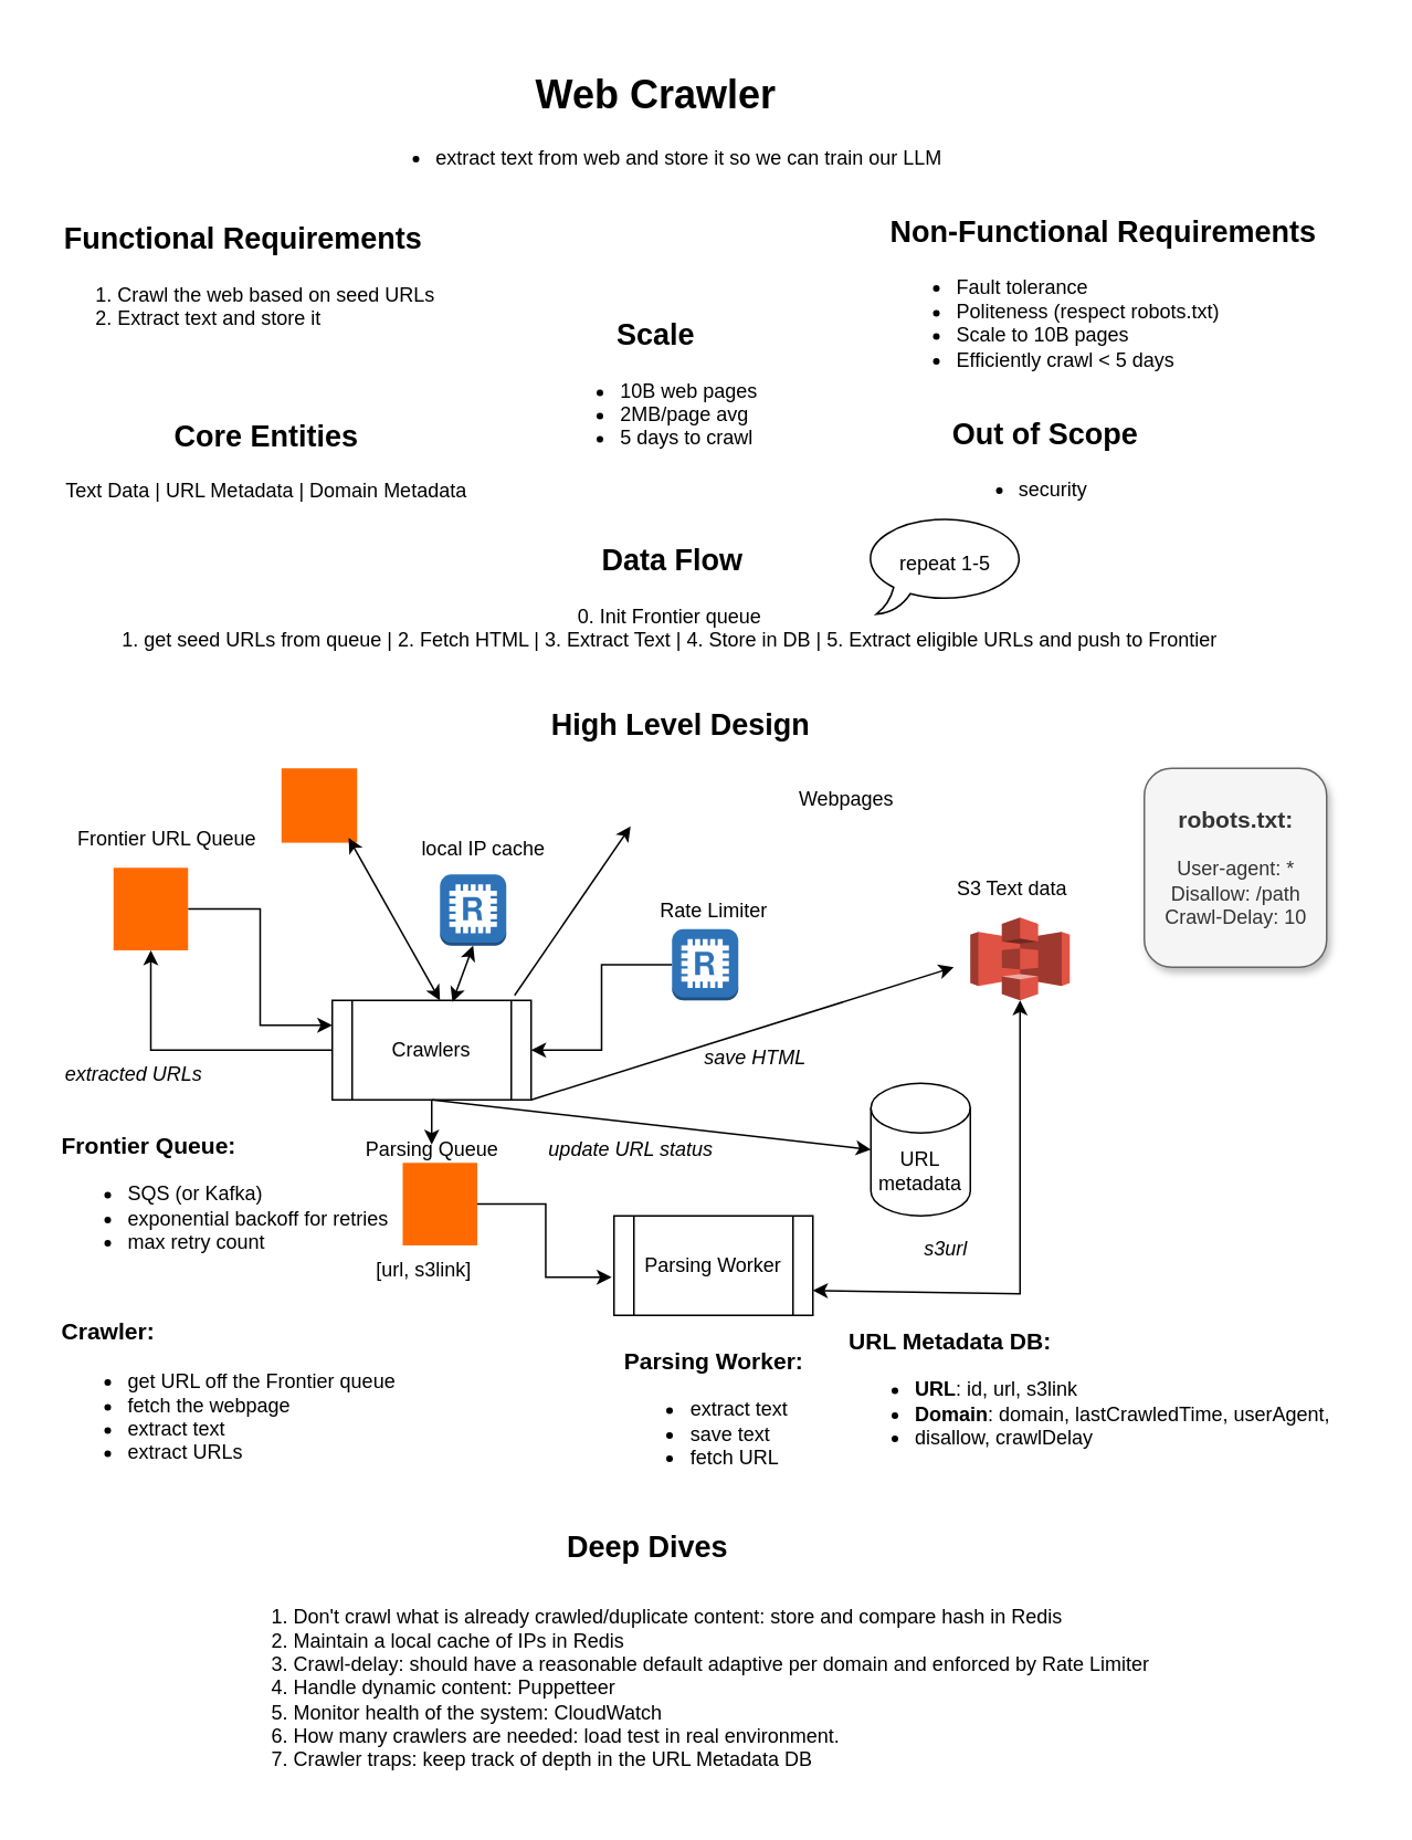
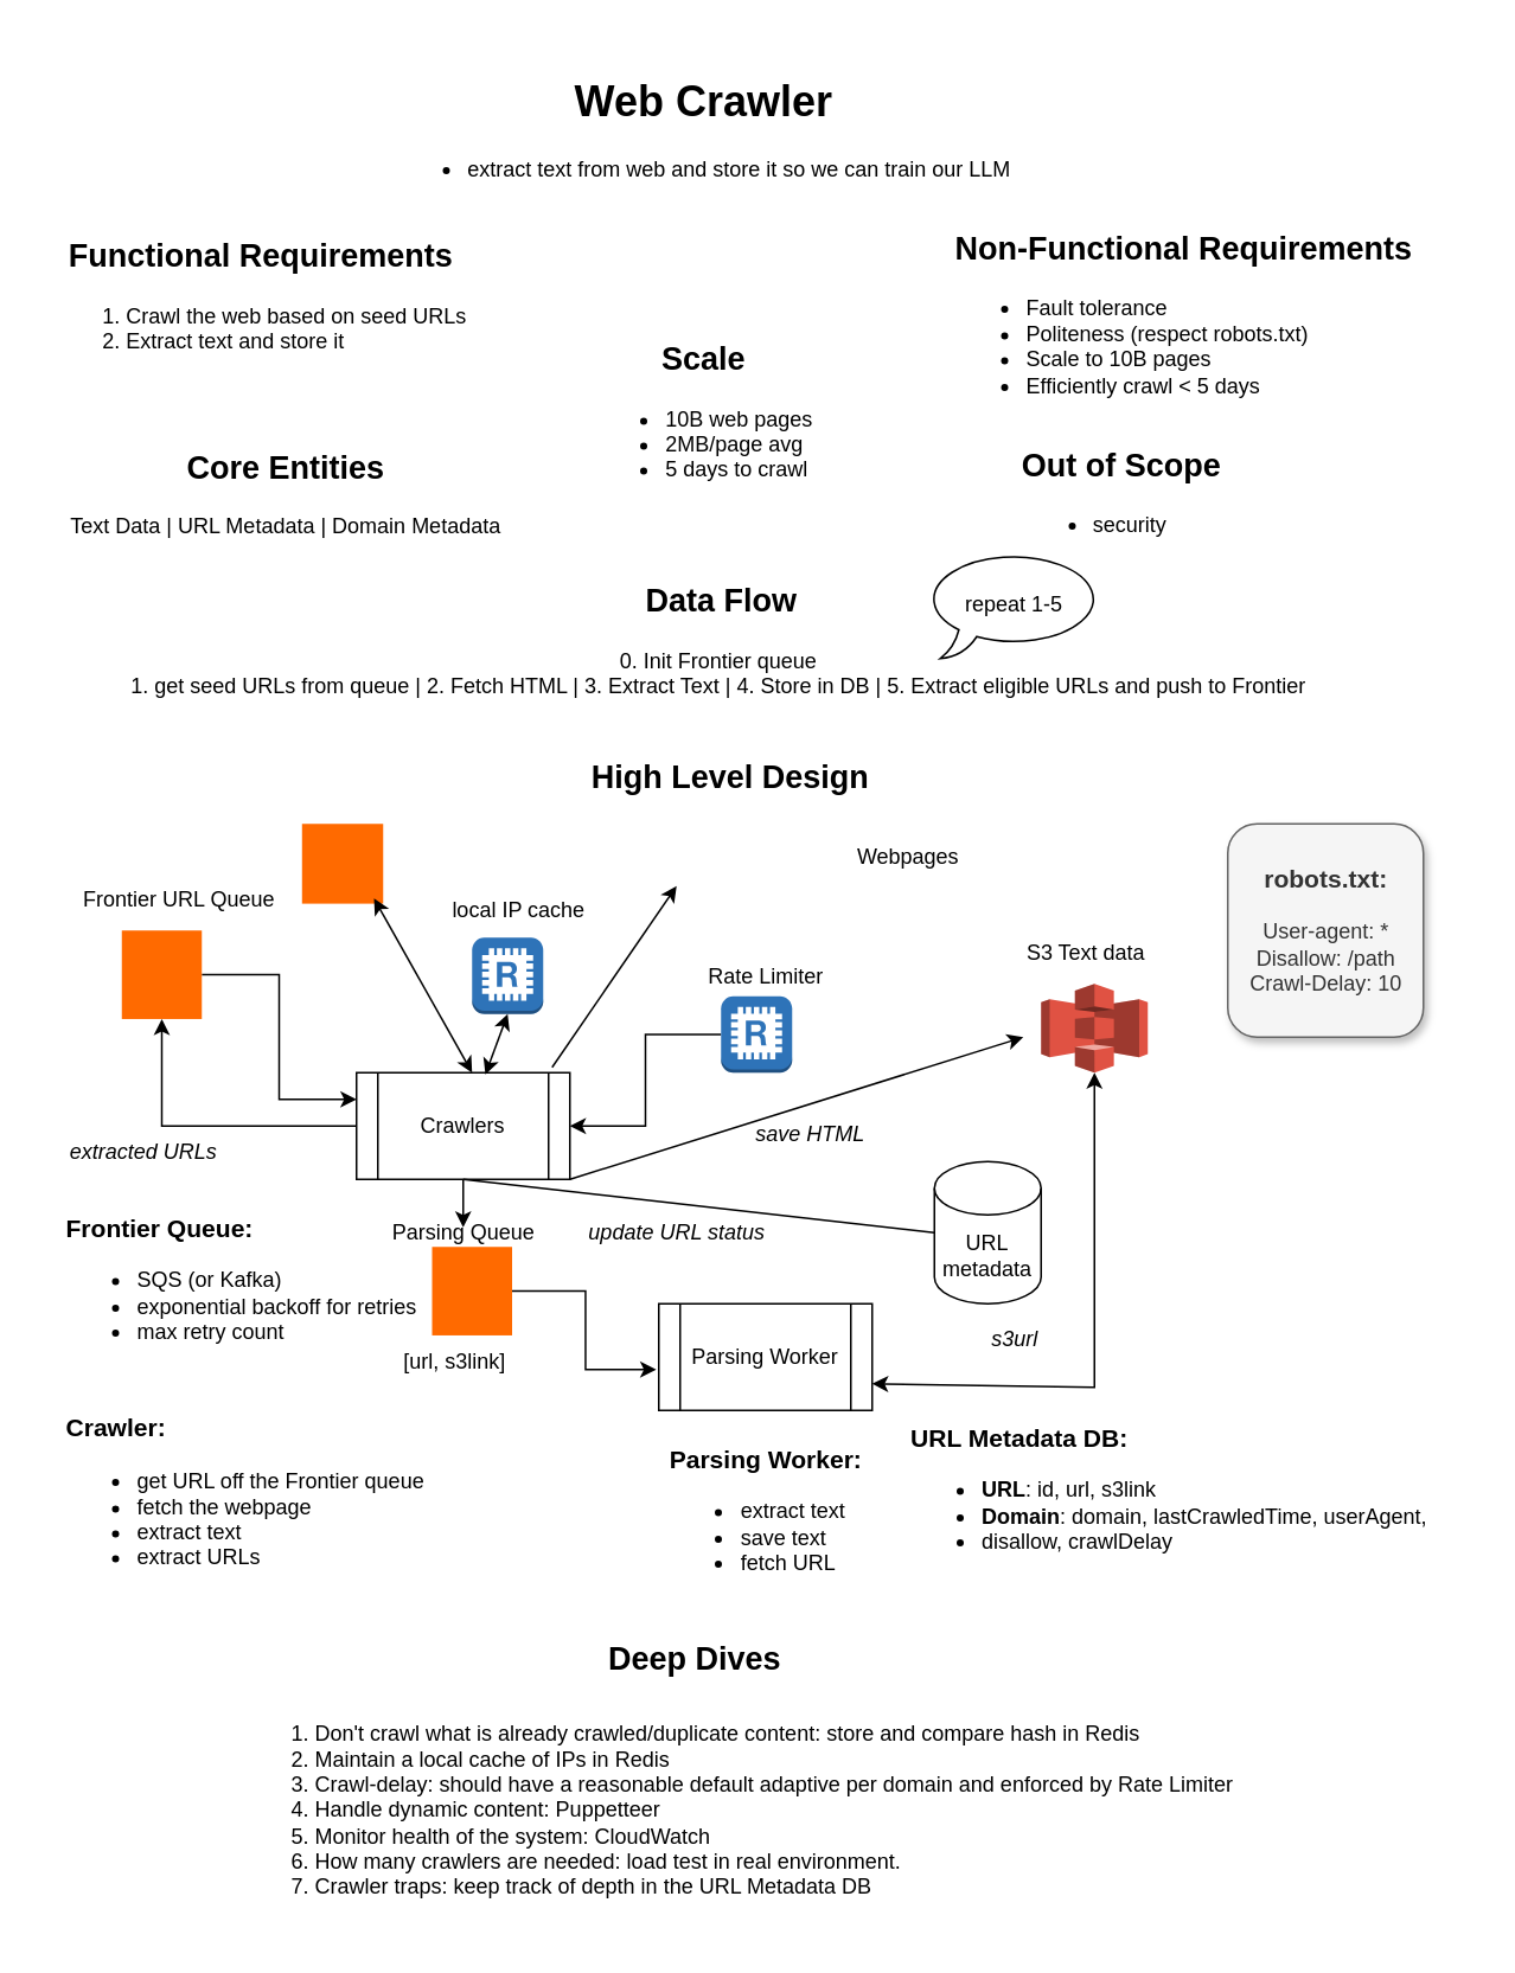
- <mxCell id="30" value="" style="endArrow=classic;html=1;rounded=0;exitX=0.5;exitY=1;exitDx=0;exitDy=0;entryX=0;entryY=0.5;entryDx=0;entryDy=0;entryPerimeter=0;" edge="1" parent="1" source="15" target="29"><mxGeometry width="50" height="50" relative="1" as="geometry"><mxPoint x="305" y="543" as="sourcePoint" /><mxPoint x="355" y="493" as="targetPoint" /></mxGeometry></mxCell>
+ <mxCell id="30" value="" style="endArrow=none;html=1;rounded=0;exitX=0.5;exitY=1;exitDx=0;exitDy=0;entryX=0;entryY=0.5;entryDx=0;entryDy=0;entryPerimeter=0;" edge="1" parent="1" source="15" target="29"><mxGeometry width="50" height="50" relative="1" as="geometry"><mxPoint x="305" y="543" as="sourcePoint" /><mxPoint x="355" y="493" as="targetPoint" /></mxGeometry></mxCell>
